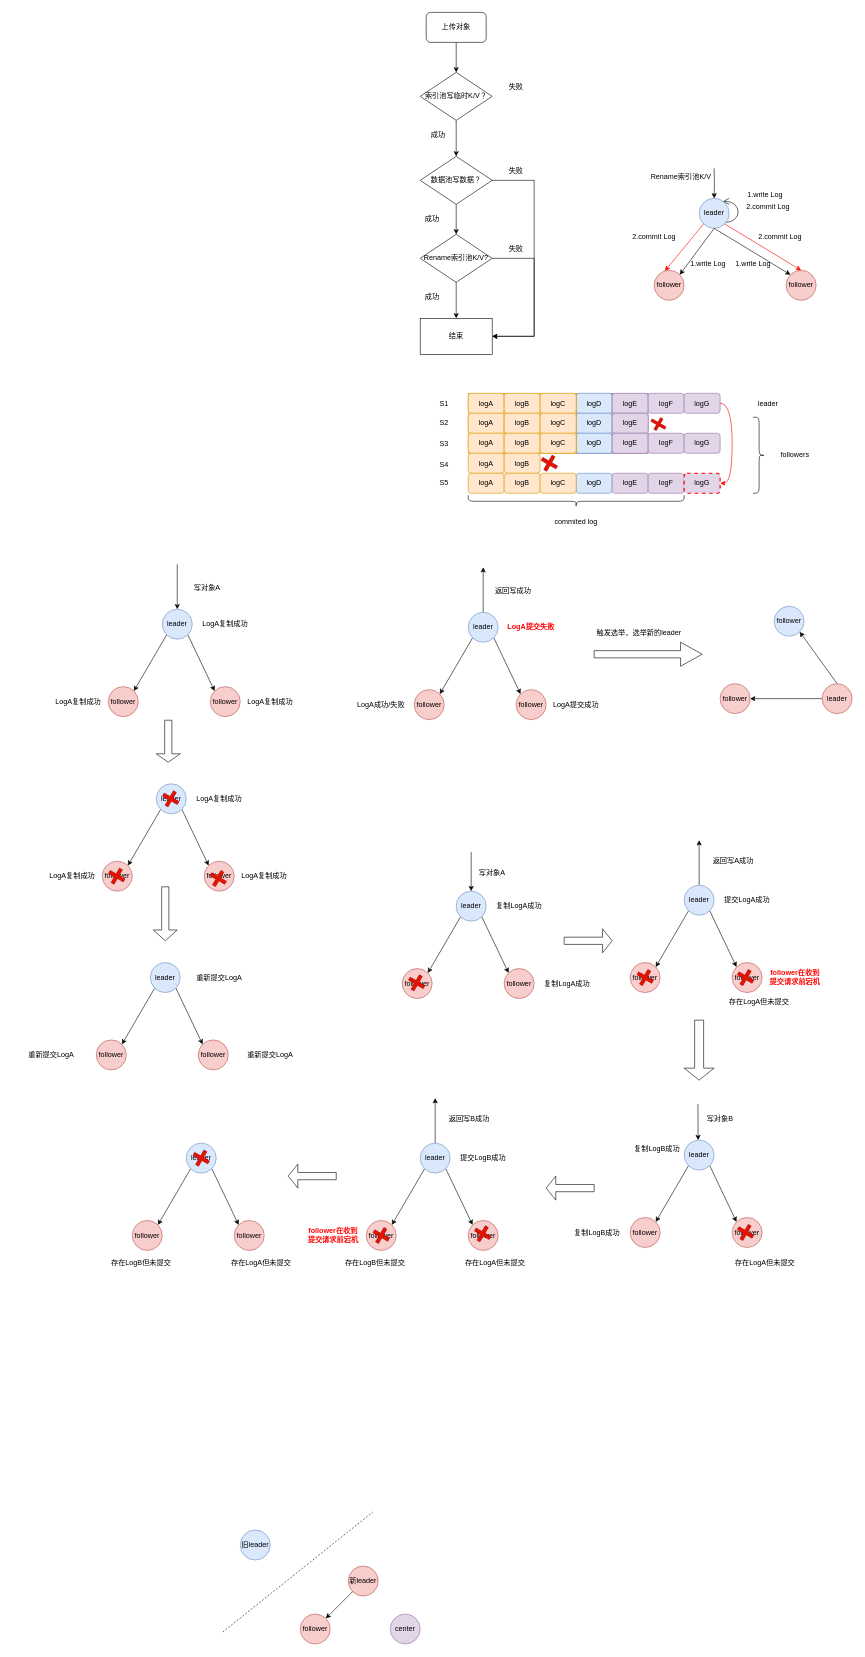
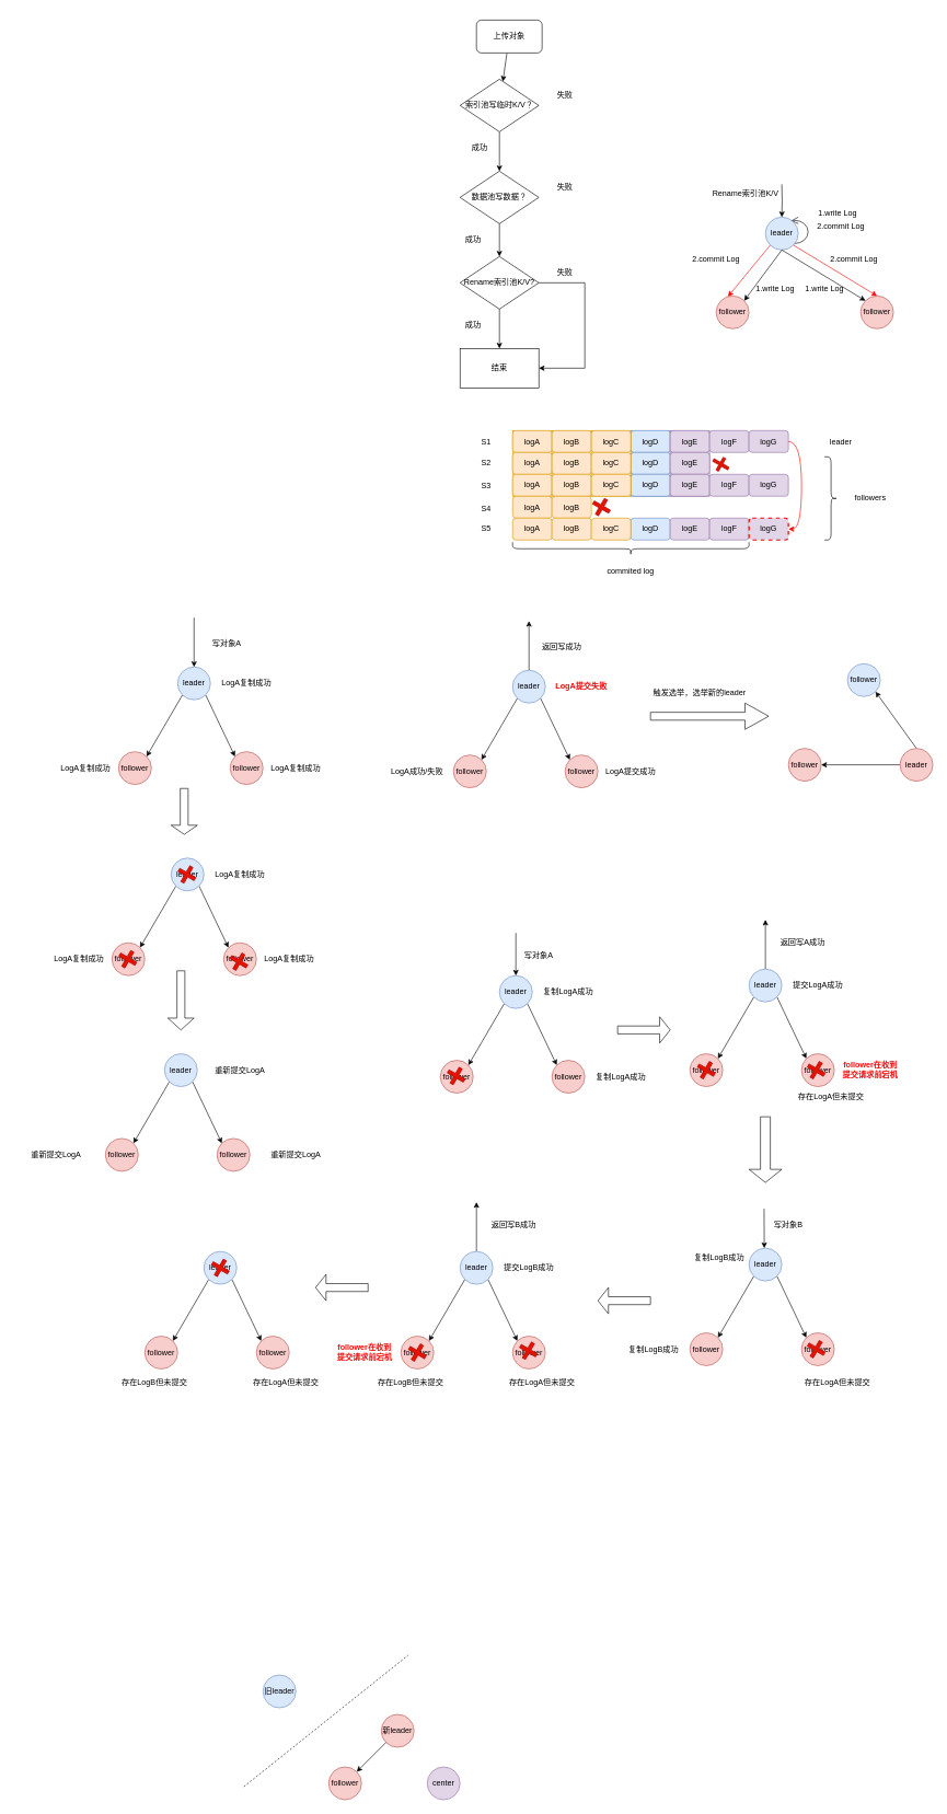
- <mxCell id="51" value="上传对象" style="rounded=1;whiteSpace=wrap;html=1;strokeColor=#000000;strokeWidth=1;" vertex="1" parent="1"><mxGeometry x="710" y="20" width="100" height="50" as="geometry" /></mxCell>
+ <mxCell id="51" value="上传对象" style="rounded=1;whiteSpace=wrap;html=1;strokeColor=#000000;strokeWidth=1;" vertex="1" parent="1"><mxGeometry x="725" y="30" width="100" height="50" as="geometry" /></mxCell>
- <mxCell id="55" style="edgeStyle=orthogonalEdgeStyle;rounded=0;orthogonalLoop=1;jettySize=auto;html=1;exitX=1;exitY=0.5;exitDx=0;exitDy=0;entryX=1;entryY=0.5;entryDx=0;entryDy=0;strokeColor=#000000;elbow=vertical;" edge="1" parent="1" source="56" target="62"><mxGeometry relative="1" as="geometry"><Array as="points"><mxPoint x="890" y="300" /><mxPoint x="890" y="560" /></Array></mxGeometry></mxCell>
